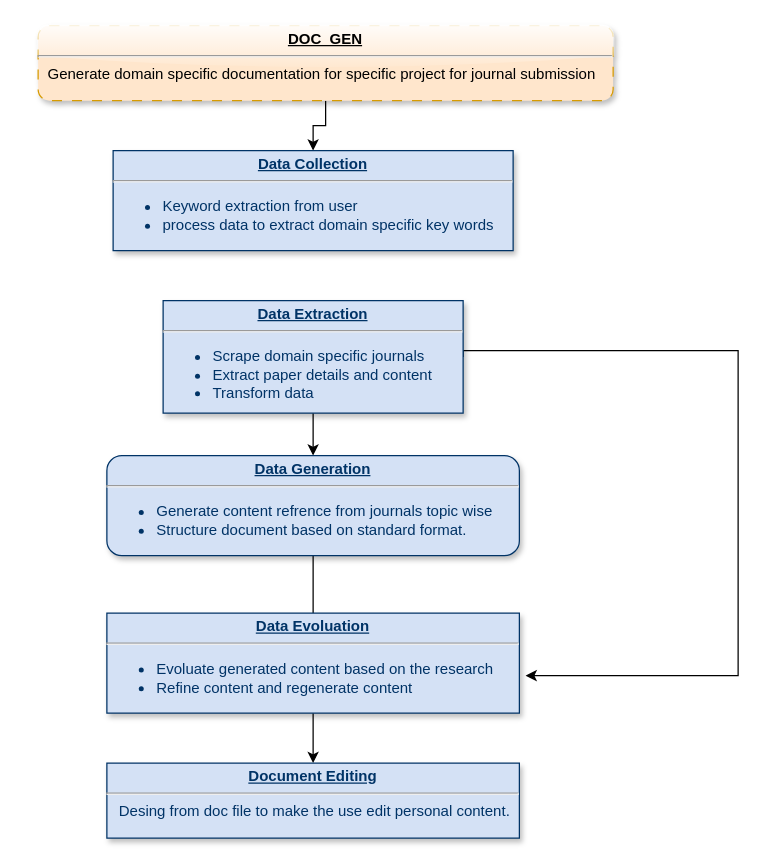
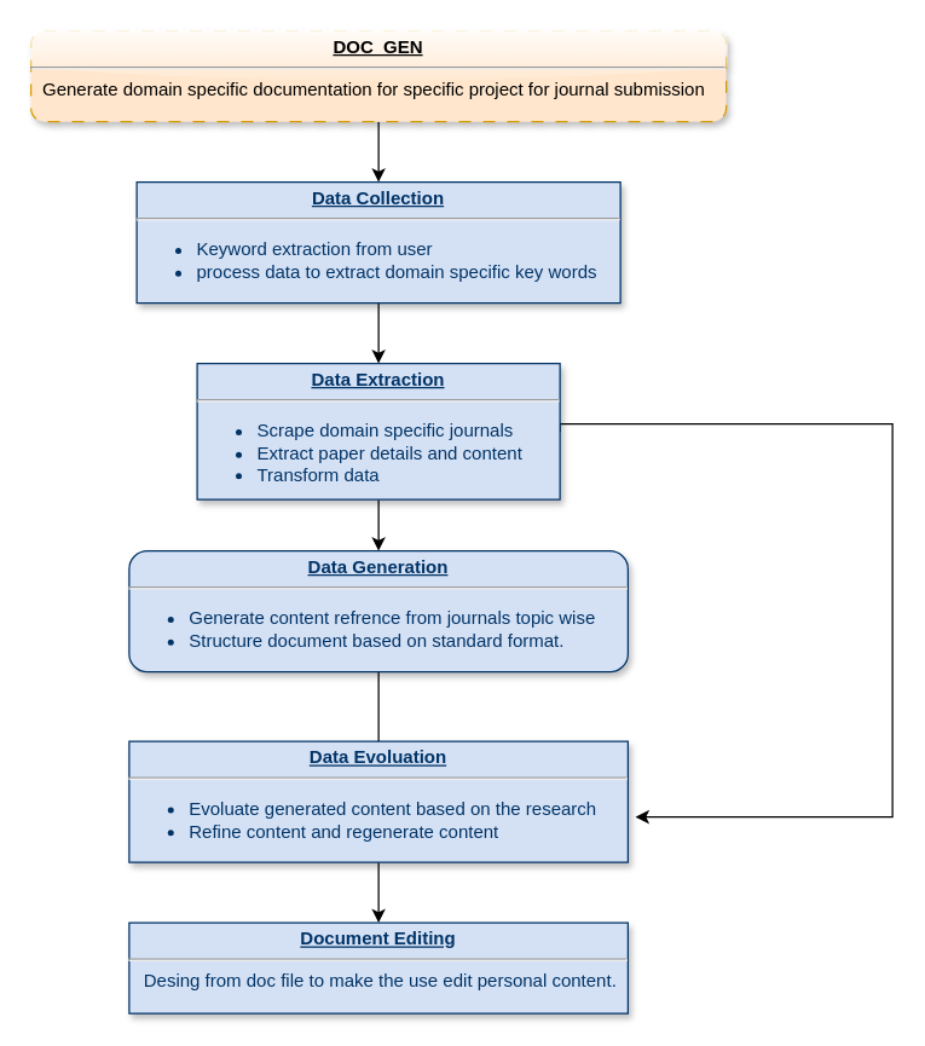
- <mxCell id="3" value="&lt;p style=&quot;margin: 0px; margin-top: 4px; text-align: center; text-decoration: underline;&quot;&gt;&lt;b&gt;DOC_GEN&lt;/b&gt;&lt;/p&gt;&lt;hr&gt;&lt;p style=&quot;margin: 0px; margin-left: 8px;&quot;&gt;Generate domain specific documentation for specific project for journal submission&lt;/p&gt;" style="verticalAlign=top;align=left;overflow=fill;fontSize=12;fontFamily=Helvetica;html=1;strokeColor=#d79b00;shadow=1;fillColor=#ffe6cc;dashed=1;dashPattern=8 8;glass=1;rounded=1;" parent="1" vertex="1"><mxGeometry x="30" y="20" width="460" height="60" as="geometry" /></mxCell>
+ <mxCell id="3" value="&lt;p style=&quot;margin: 0px; margin-top: 4px; text-align: center; text-decoration: underline;&quot;&gt;&lt;b&gt;DOC_GEN&lt;/b&gt;&lt;/p&gt;&lt;hr&gt;&lt;p style=&quot;margin: 0px; margin-left: 8px;&quot;&gt;Generate domain specific documentation for specific project for journal submission&lt;/p&gt;" style="verticalAlign=top;align=left;overflow=fill;fontSize=12;fontFamily=Helvetica;html=1;strokeColor=#d79b00;shadow=1;fillColor=#ffe6cc;dashed=1;dashPattern=8 8;glass=1;rounded=1;" parent="1" vertex="1"><mxGeometry x="20" y="20" width="460" height="60" as="geometry" /></mxCell>
+ <mxCell id="4" value="" style="edgeStyle=orthogonalEdgeStyle;rounded=0;orthogonalLoop=1;jettySize=auto;html=1;" edge="1" parent="1" source="5" target="8"><mxGeometry relative="1" as="geometry" /></mxCell>
